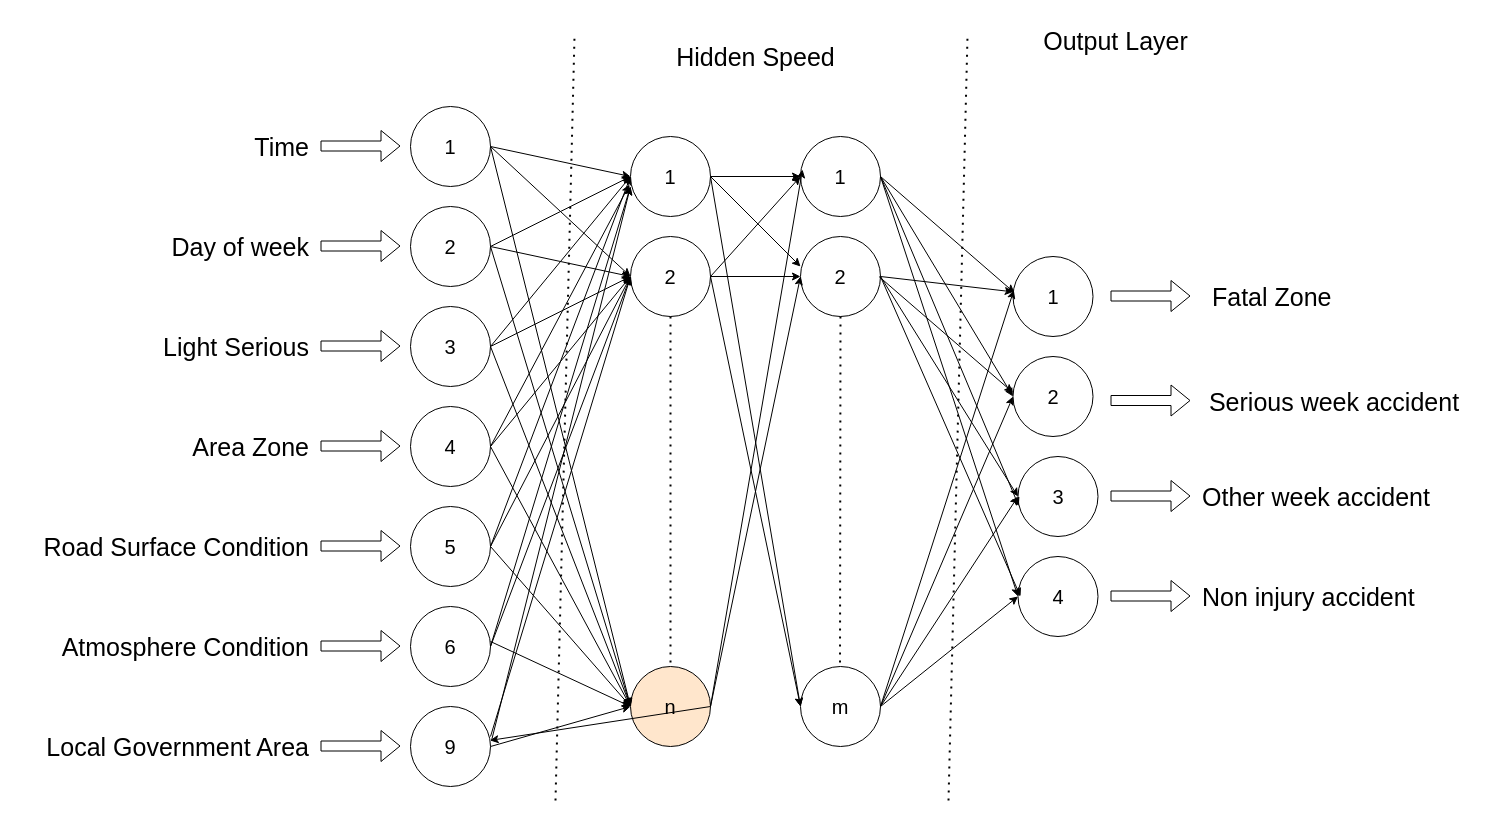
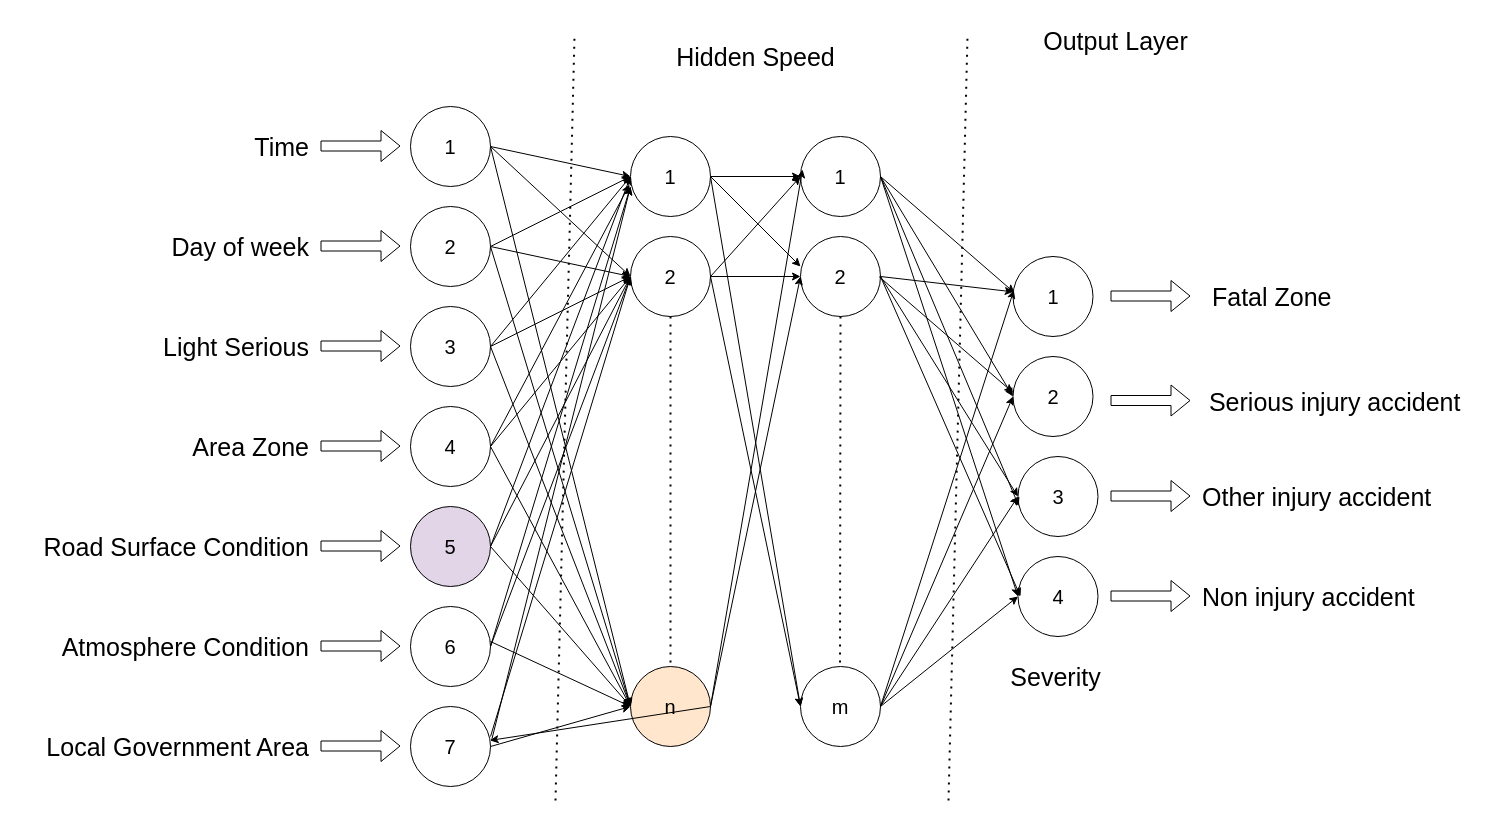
- <mxCell id="74" value="&lt;font style=&quot;font-size: 25px;&quot;&gt;&amp;nbsp;Serious week accident&lt;/font&gt;" style="text;html=1;align=left;verticalAlign=middle;resizable=0;points=[];autosize=1;strokeColor=none;fillColor=none;" vertex="1" parent="1"><mxGeometry x="1200" y="381" width="280" height="40" as="geometry" /></mxCell>
+ <mxCell id="74" value="&lt;font style=&quot;font-size: 25px;&quot;&gt;&amp;nbsp;Serious injury accident&lt;/font&gt;" style="text;html=1;align=left;verticalAlign=middle;resizable=0;points=[];autosize=1;strokeColor=none;fillColor=none;" vertex="1" parent="1"><mxGeometry x="1200" y="381" width="280" height="40" as="geometry" /></mxCell>
- <mxCell id="75" value="&lt;font style=&quot;font-size: 25px;&quot;&gt;Other week accident&lt;/font&gt;" style="text;html=1;align=left;verticalAlign=middle;resizable=0;points=[];autosize=1;strokeColor=none;fillColor=none;" vertex="1" parent="1"><mxGeometry x="1200" y="476" width="250" height="40" as="geometry" /></mxCell>
+ <mxCell id="75" value="&lt;font style=&quot;font-size: 25px;&quot;&gt;Other injury accident&lt;/font&gt;" style="text;html=1;align=left;verticalAlign=middle;resizable=0;points=[];autosize=1;strokeColor=none;fillColor=none;" vertex="1" parent="1"><mxGeometry x="1200" y="476" width="250" height="40" as="geometry" /></mxCell>
- <mxCell id="6" value="&lt;font style=&quot;font-size: 20px;&quot;&gt;5&lt;/font&gt;" style="ellipse;whiteSpace=wrap;html=1;aspect=fixed;" vertex="1" parent="1"><mxGeometry x="410" y="506" width="80" height="80" as="geometry" /></mxCell>
+ <mxCell id="6" value="&lt;font style=&quot;font-size: 20px;&quot;&gt;5&lt;/font&gt;" style="ellipse;whiteSpace=wrap;html=1;aspect=fixed;fillColor=#e1d5e7;" vertex="1" parent="1"><mxGeometry x="410" y="506" width="80" height="80" as="geometry" /></mxCell>
+ <mxCell id="68" value="&lt;font style=&quot;font-size: 25px;&quot;&gt;Severity&lt;/font&gt;" style="text;html=1;align=center;verticalAlign=middle;resizable=0;points=[];autosize=1;strokeColor=none;fillColor=none;" vertex="1" parent="1"><mxGeometry x="1000" y="656" width="110" height="40" as="geometry" /></mxCell>
- <mxCell id="8" value="&lt;font style=&quot;font-size: 20px;&quot;&gt;9&lt;/font&gt;" style="ellipse;whiteSpace=wrap;html=1;aspect=fixed;" vertex="1" parent="1"><mxGeometry x="410" y="706" width="80" height="80" as="geometry" /></mxCell>
+ <mxCell id="8" value="&lt;font style=&quot;font-size: 20px;&quot;&gt;7&lt;/font&gt;" style="ellipse;whiteSpace=wrap;html=1;aspect=fixed;" vertex="1" parent="1"><mxGeometry x="410" y="706" width="80" height="80" as="geometry" /></mxCell>
